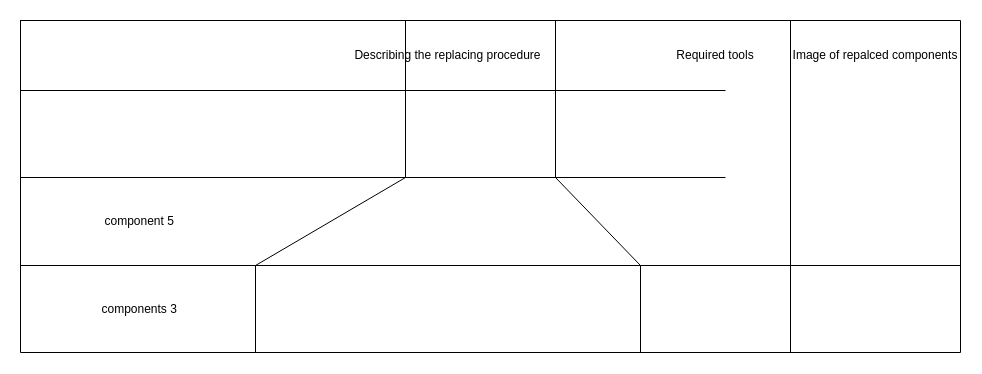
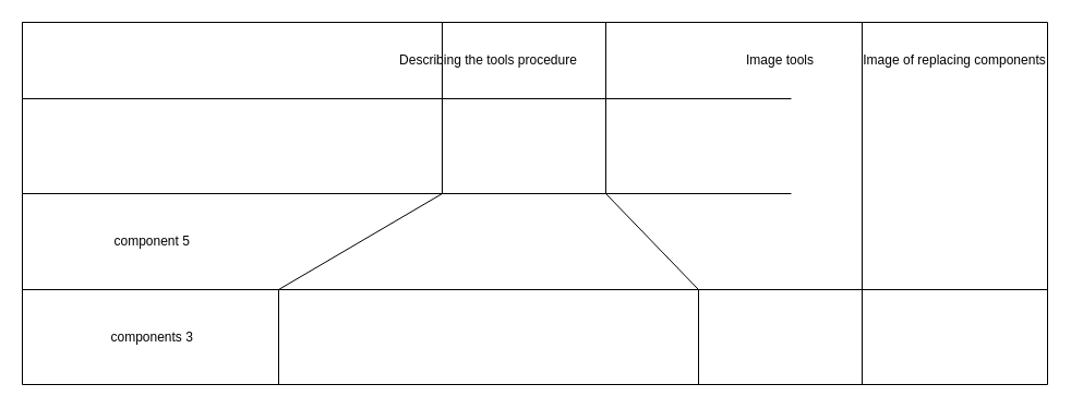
- <mxCell id="4" value="Describing the replacing procedure" style="shape=partialRectangle;html=1;whiteSpace=wrap;connectable=0;overflow=hidden;fillColor=none;top=0;left=0;bottom=0;right=0;pointerEvents=1;" vertex="1" parent="3"><mxGeometry x="235" width="385" height="70" as="geometry" /></mxCell>
+ <mxCell id="4" value="Describing the tools procedure" style="shape=partialRectangle;html=1;whiteSpace=wrap;connectable=0;overflow=hidden;fillColor=none;top=0;left=0;bottom=0;right=0;pointerEvents=1;" vertex="1" parent="3"><mxGeometry x="235" width="385" height="70" as="geometry" /></mxCell>
- <mxCell id="5" value="Required tools " style="shape=partialRectangle;html=1;whiteSpace=wrap;connectable=0;overflow=hidden;fillColor=none;top=0;left=0;bottom=0;right=0;pointerEvents=1;" vertex="1" parent="3"><mxGeometry x="620" width="150" height="70" as="geometry" /></mxCell>
+ <mxCell id="5" value="Image tools " style="shape=partialRectangle;html=1;whiteSpace=wrap;connectable=0;overflow=hidden;fillColor=none;top=0;left=0;bottom=0;right=0;pointerEvents=1;" vertex="1" parent="3"><mxGeometry x="620" width="150" height="70" as="geometry" /></mxCell>
- <mxCell id="6" value="Image of repalced components " style="shape=partialRectangle;html=1;whiteSpace=wrap;connectable=0;overflow=hidden;fillColor=none;top=0;left=0;bottom=0;right=0;pointerEvents=1;" vertex="1" parent="3"><mxGeometry x="770" width="170" height="70" as="geometry" /></mxCell>
+ <mxCell id="6" value="Image of replacing components " style="shape=partialRectangle;html=1;whiteSpace=wrap;connectable=0;overflow=hidden;fillColor=none;top=0;left=0;bottom=0;right=0;pointerEvents=1;" vertex="1" parent="3"><mxGeometry x="770" width="170" height="70" as="geometry" /></mxCell>
